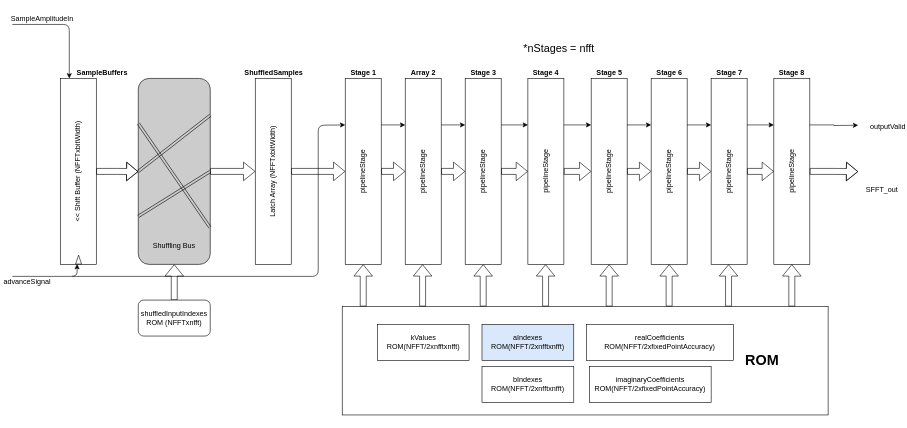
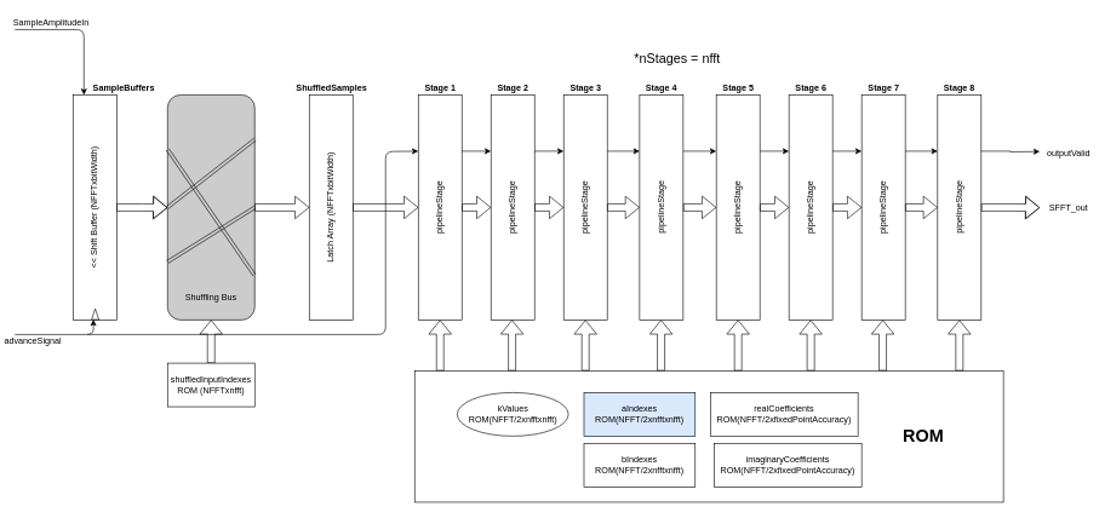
- <mxCell id="36" value="&lt;b&gt;Array 2&lt;/b&gt;" style="text;html=1;strokeColor=none;fillColor=none;align=center;verticalAlign=middle;whiteSpace=wrap;rounded=0;" vertex="1" parent="31"><mxGeometry x="57.5" width="55" height="20" as="geometry" /></mxCell>
+ <mxCell id="36" value="&lt;b&gt;Stage 2&lt;/b&gt;" style="text;html=1;strokeColor=none;fillColor=none;align=center;verticalAlign=middle;whiteSpace=wrap;rounded=0;" vertex="1" parent="31"><mxGeometry x="57.5" width="55" height="20" as="geometry" /></mxCell>
- <mxCell id="93" value="outputValid" style="text;html=1;strokeColor=none;fillColor=none;align=center;verticalAlign=middle;whiteSpace=wrap;rounded=0;" vertex="1" parent="1"><mxGeometry x="1460" y="200" width="40" height="20" as="geometry" /></mxCell>
+ <mxCell id="93" value="outputValid" style="text;html=1;strokeColor=none;fillColor=none;align=center;verticalAlign=middle;whiteSpace=wrap;rounded=0;" vertex="1" parent="1"><mxGeometry x="1450" y="200" width="40" height="20" as="geometry" /></mxCell>
- <mxCell id="94" value="SFFT_out" style="text;html=1;strokeColor=none;fillColor=none;align=center;verticalAlign=middle;whiteSpace=wrap;rounded=0;" vertex="1" parent="1"><mxGeometry x="1450" y="305" width="40" height="20" as="geometry" /></mxCell>
+ <mxCell id="94" value="SFFT_out" style="text;html=1;strokeColor=none;fillColor=none;align=center;verticalAlign=middle;whiteSpace=wrap;rounded=0;" vertex="1" parent="1"><mxGeometry x="1450" y="275" width="40" height="20" as="geometry" /></mxCell>
- <mxCell id="24" value="shuffledInputIndexes ROM (NFFTxnfft)" style="whiteSpace=wrap;html=1;fillColor=#FFFFFF;rounded=1;" vertex="1" parent="1"><mxGeometry x="230" y="499.5" width="120" height="60" as="geometry" /></mxCell>
+ <mxCell id="24" value="shuffledInputIndexes ROM (NFFTxnfft)" style="rounded=0;whiteSpace=wrap;html=1;fillColor=#FFFFFF;" vertex="1" parent="1"><mxGeometry x="230" y="499.5" width="120" height="60" as="geometry" /></mxCell>
- <mxCell id="95" value="kValues ROM(NFFT/2xnfftxnfft)" style="rounded=0;whiteSpace=wrap;html=1;fillColor=#FFFFFF;" vertex="1" parent="1"><mxGeometry x="628.5" y="540" width="153" height="60" as="geometry" /></mxCell>
+ <mxCell id="95" value="kValues ROM(NFFT/2xnfftxnfft)" style="ellipse;whiteSpace=wrap;html=1;fillColor=#FFFFFF;" vertex="1" parent="1"><mxGeometry x="628.5" y="540" width="153" height="60" as="geometry" /></mxCell>
- <mxCell id="98" value="realCoefficients&lt;br&gt;ROM(NFFT/2xfixedPointAccuracy)" style="rounded=0;whiteSpace=wrap;html=1;fillColor=#FFFFFF;" vertex="1" parent="1"><mxGeometry x="977" y="540" width="245" height="60" as="geometry" /></mxCell>
+ <mxCell id="98" value="realCoefficients&lt;br&gt;ROM(NFFT/2xfixedPointAccuracy)" style="rounded=0;whiteSpace=wrap;html=1;fillColor=#FFFFFF;" vertex="1" parent="1"><mxGeometry x="977" y="540" width="203" height="60" as="geometry" /></mxCell>
